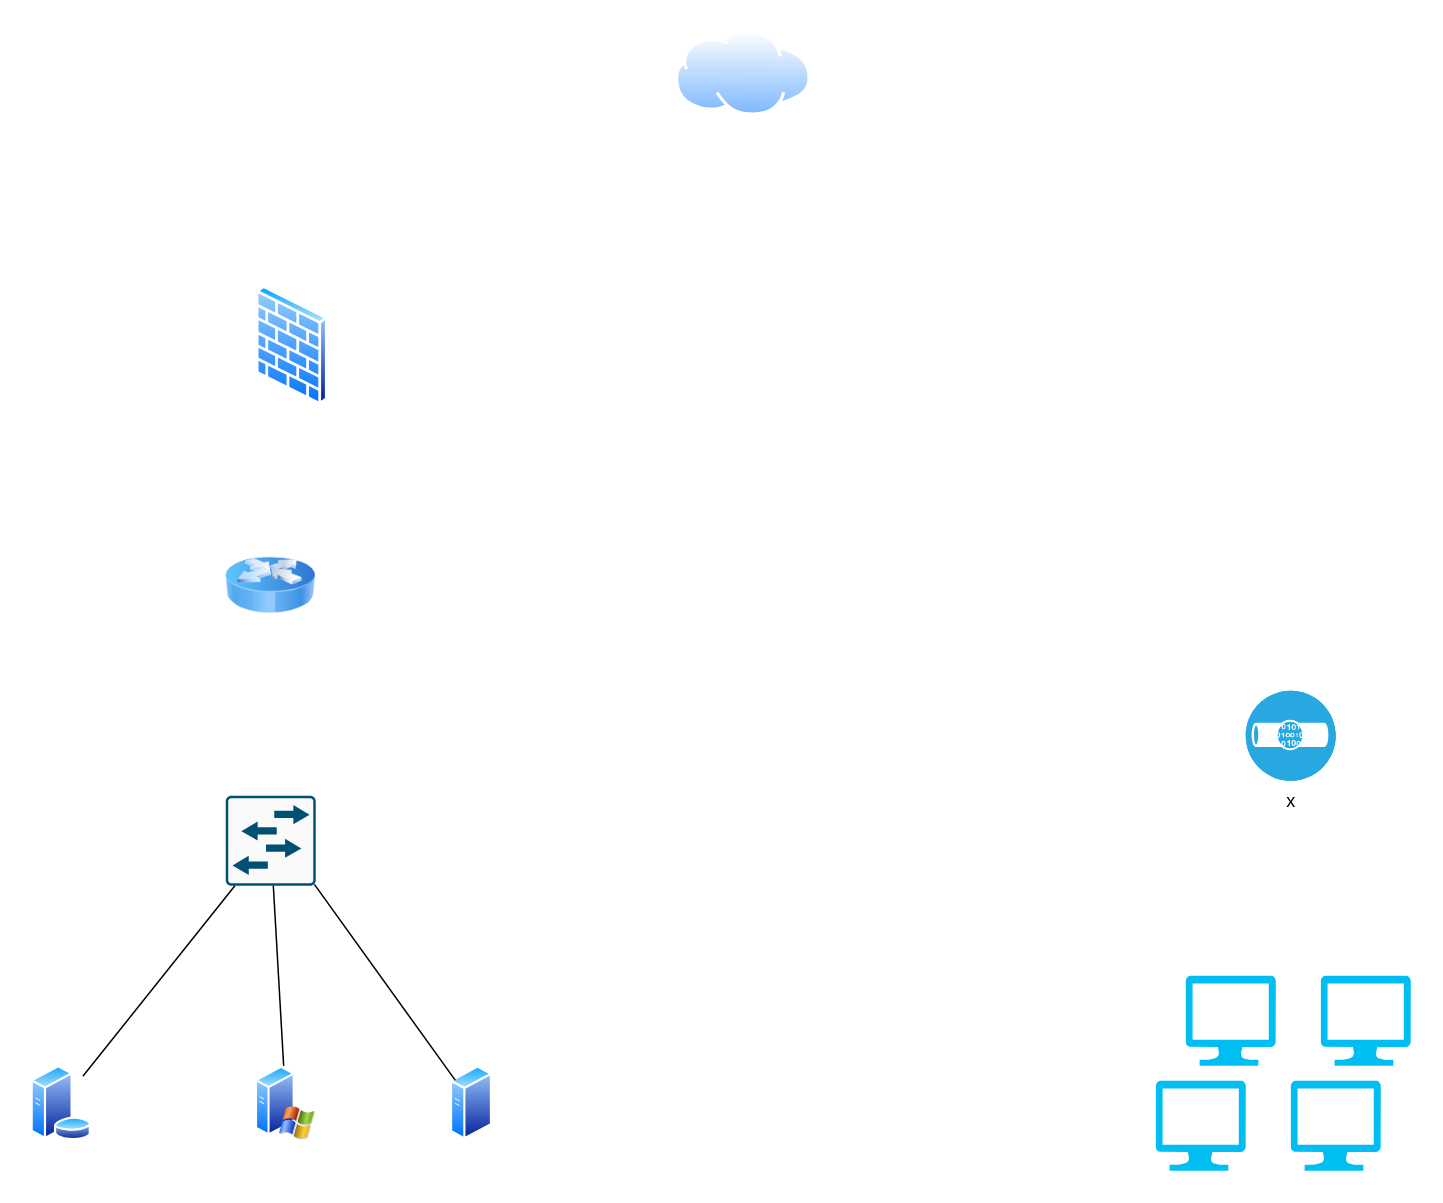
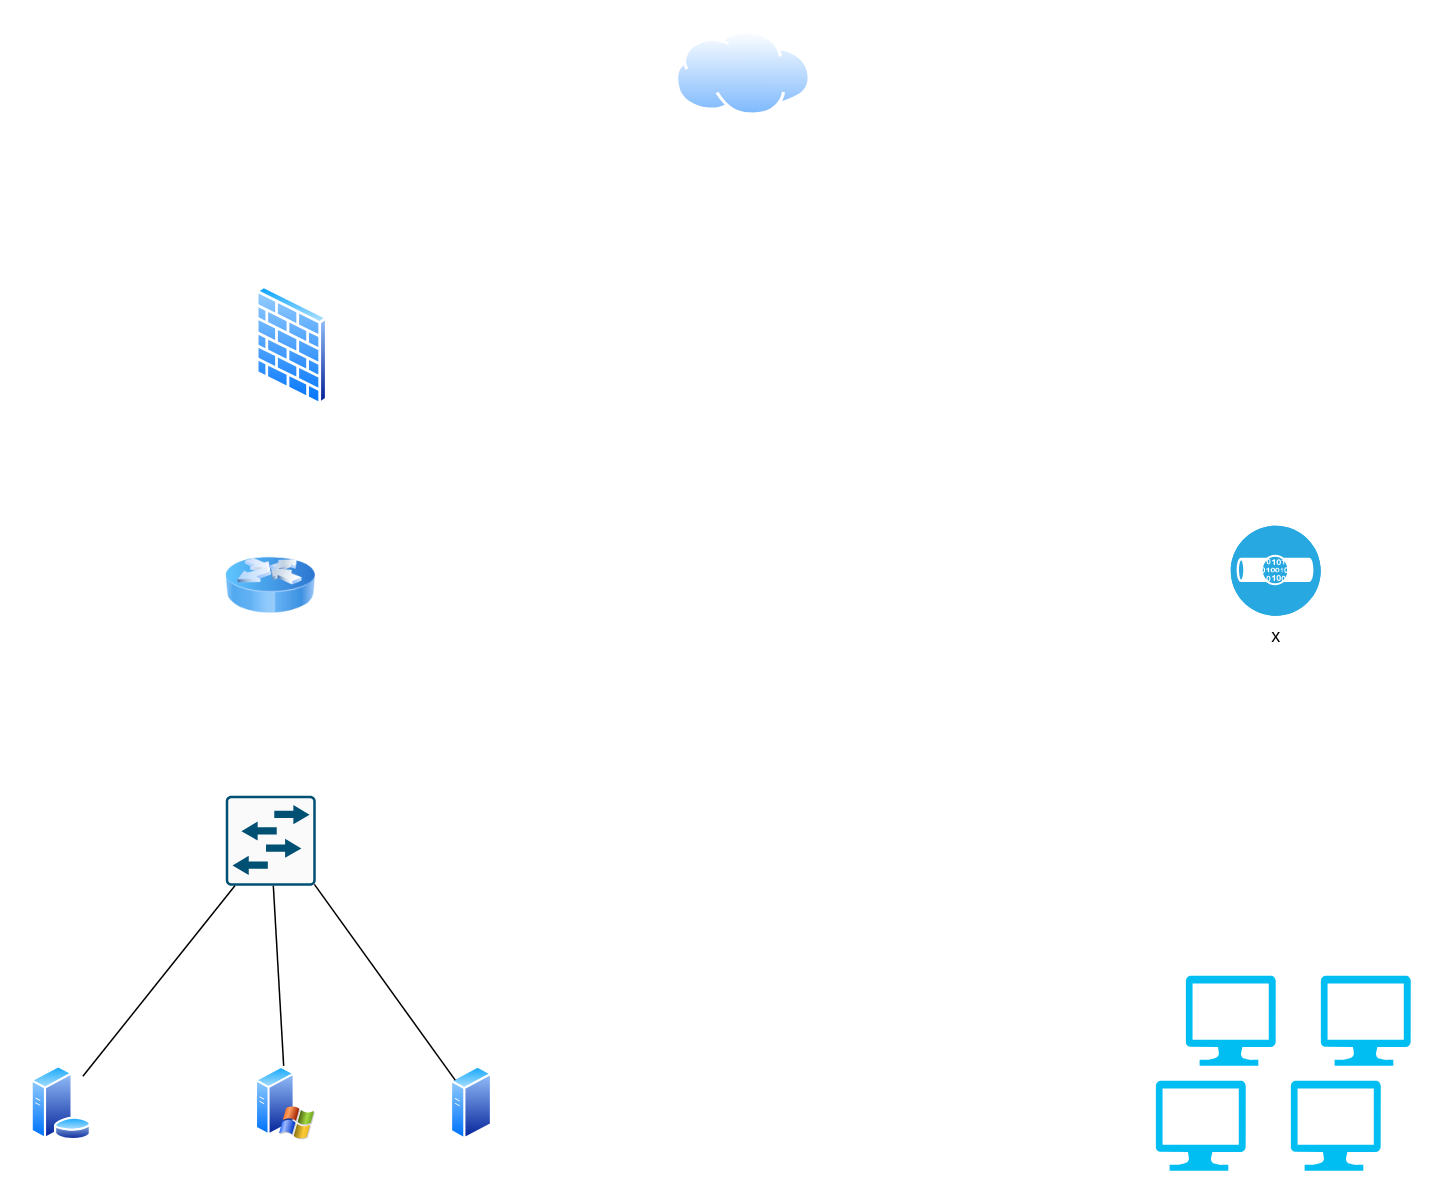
- <mxCell id="9" value="x" style="fillColor=#28A8E0;verticalLabelPosition=bottom;sketch=0;html=1;strokeColor=#ffffff;verticalAlign=top;align=center;points=[[0.145,0.145,0],[0.5,0,0],[0.855,0.145,0],[1,0.5,0],[0.855,0.855,0],[0.5,1,0],[0.145,0.855,0],[0,0.5,0]];pointerEvents=1;shape=mxgraph.cisco_safe.compositeIcon;bgIcon=ellipse;resIcon=mxgraph.cisco_safe.capability.virtual_private_network;" vertex="1" parent="1"><mxGeometry x="830" y="460" width="60" height="60" as="geometry" /></mxCell>
+ <mxCell id="9" value="x" style="fillColor=#28A8E0;verticalLabelPosition=bottom;sketch=0;html=1;strokeColor=#ffffff;verticalAlign=top;align=center;points=[[0.145,0.145,0],[0.5,0,0],[0.855,0.145,0],[1,0.5,0],[0.855,0.855,0],[0.5,1,0],[0.145,0.855,0],[0,0.5,0]];pointerEvents=1;shape=mxgraph.cisco_safe.compositeIcon;bgIcon=ellipse;resIcon=mxgraph.cisco_safe.capability.virtual_private_network;" vertex="1" parent="1"><mxGeometry x="820" y="350" width="60" height="60" as="geometry" /></mxCell>
